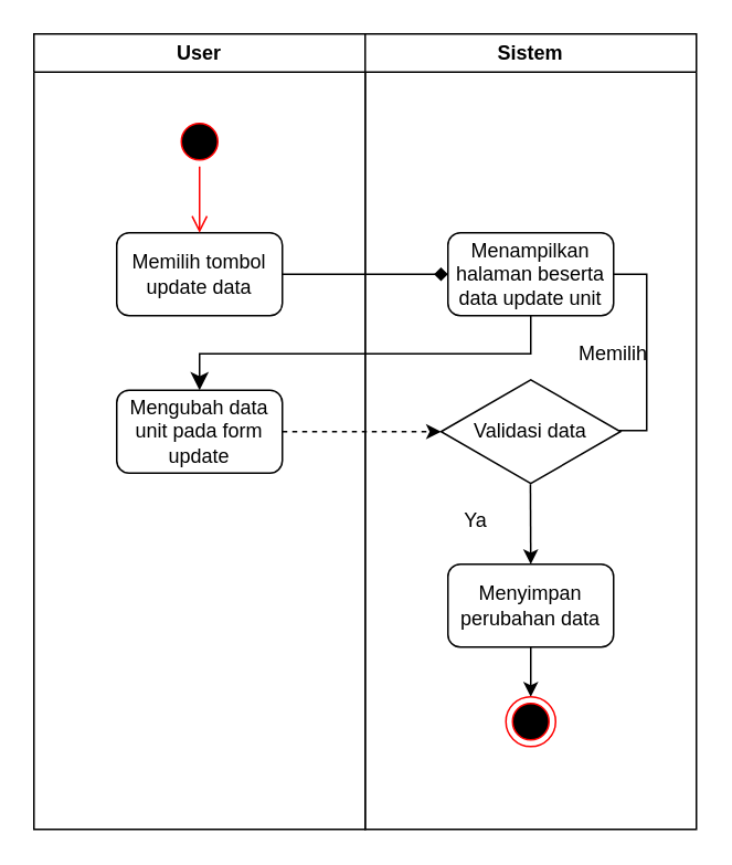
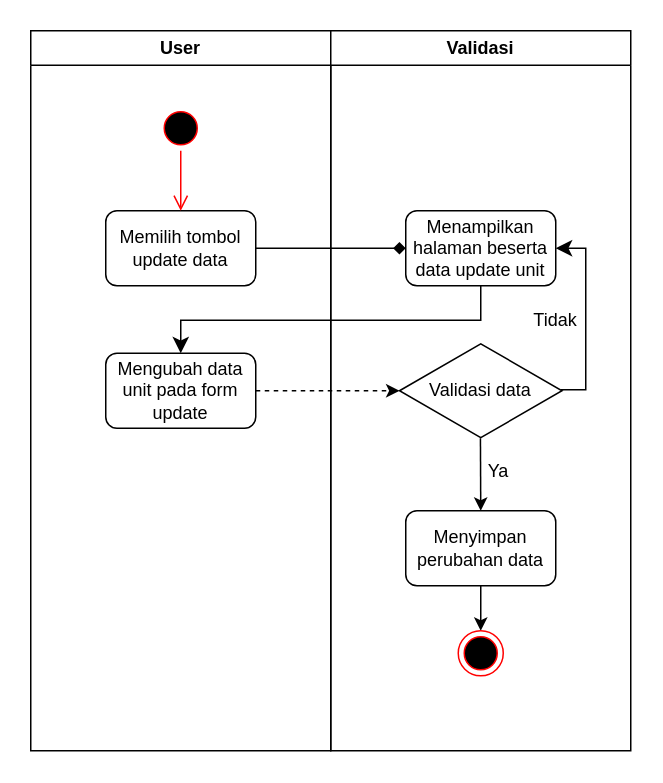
- <mxCell id="7" value="Sistem" style="swimlane;whiteSpace=wrap;html=1;" parent="1" vertex="1"><mxGeometry x="220" y="20" width="200" height="480" as="geometry" /></mxCell>
+ <mxCell id="7" value="Validasi" style="swimlane;whiteSpace=wrap;html=1;" parent="1" vertex="1"><mxGeometry x="220" y="20" width="200" height="480" as="geometry" /></mxCell>
- <mxCell id="11" value="" style="edgeStyle=elbowEdgeStyle;elbow=horizontal;endArrow=none;html=1;curved=0;rounded=0;endSize=8;startSize=8;exitX=0.992;exitY=0.49;exitDx=0;exitDy=0;exitPerimeter=0;entryX=1;entryY=0.5;entryDx=0;entryDy=0;" parent="7" source="10" target="8" edge="1"><mxGeometry width="50" height="50" relative="1" as="geometry"><mxPoint x="120" y="190" as="sourcePoint" /><mxPoint x="170" y="140" as="targetPoint" /><Array as="points"><mxPoint x="170" y="190" /></Array></mxGeometry></mxCell>
+ <mxCell id="11" value="" style="edgeStyle=elbowEdgeStyle;elbow=horizontal;endArrow=classic;html=1;curved=0;rounded=0;endSize=8;startSize=8;exitX=0.992;exitY=0.49;exitDx=0;exitDy=0;exitPerimeter=0;entryX=1;entryY=0.5;entryDx=0;entryDy=0;" parent="7" source="10" target="8" edge="1"><mxGeometry width="50" height="50" relative="1" as="geometry"><mxPoint x="120" y="190" as="sourcePoint" /><mxPoint x="170" y="140" as="targetPoint" /><Array as="points"><mxPoint x="170" y="190" /></Array></mxGeometry></mxCell>
- <mxCell id="14" value="Memilih" style="text;html=1;align=center;verticalAlign=middle;whiteSpace=wrap;rounded=0;" parent="7" vertex="1"><mxGeometry x="120" y="177.5" width="60" height="30" as="geometry" /></mxCell>
+ <mxCell id="14" value="Tidak" style="text;html=1;align=center;verticalAlign=middle;whiteSpace=wrap;rounded=0;" parent="7" vertex="1"><mxGeometry x="120" y="177.5" width="60" height="30" as="geometry" /></mxCell>
- <mxCell id="15" value="Ya" style="text;html=1;align=center;verticalAlign=middle;whiteSpace=wrap;rounded=0;" parent="7" vertex="1"><mxGeometry x="37" y="279" width="60" height="30" as="geometry" /></mxCell>
+ <mxCell id="15" value="Ya" style="text;html=1;align=center;verticalAlign=middle;whiteSpace=wrap;rounded=0;" parent="7" vertex="1"><mxGeometry x="82" y="279" width="60" height="30" as="geometry" /></mxCell>
